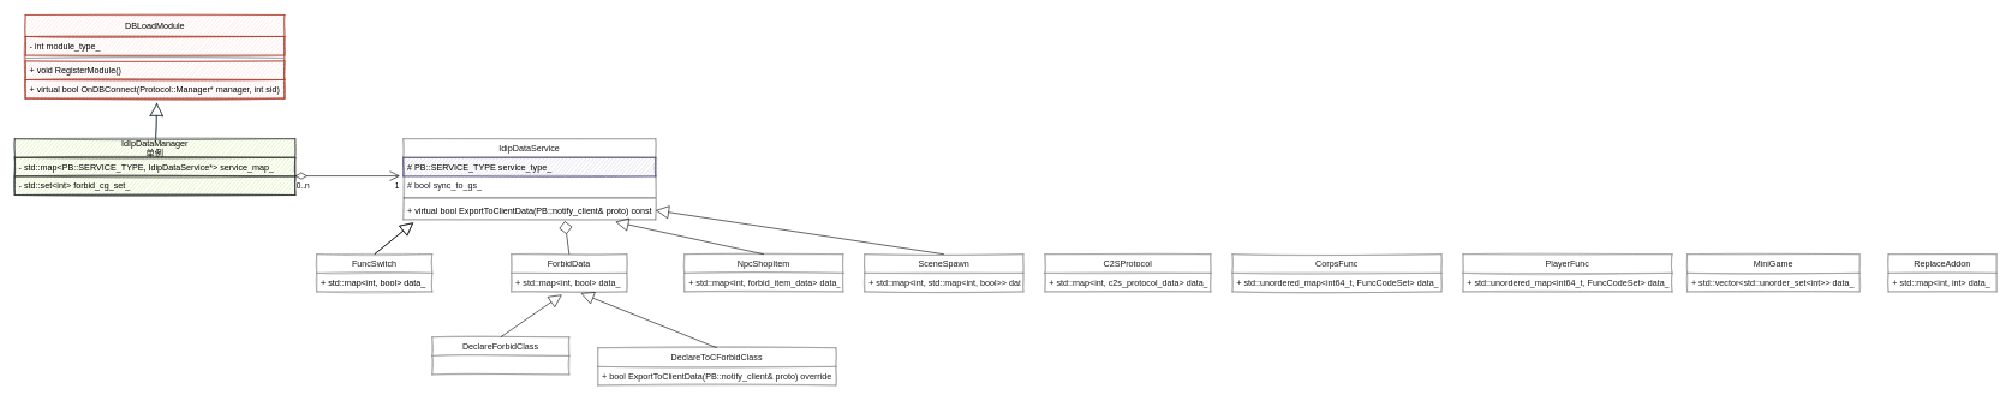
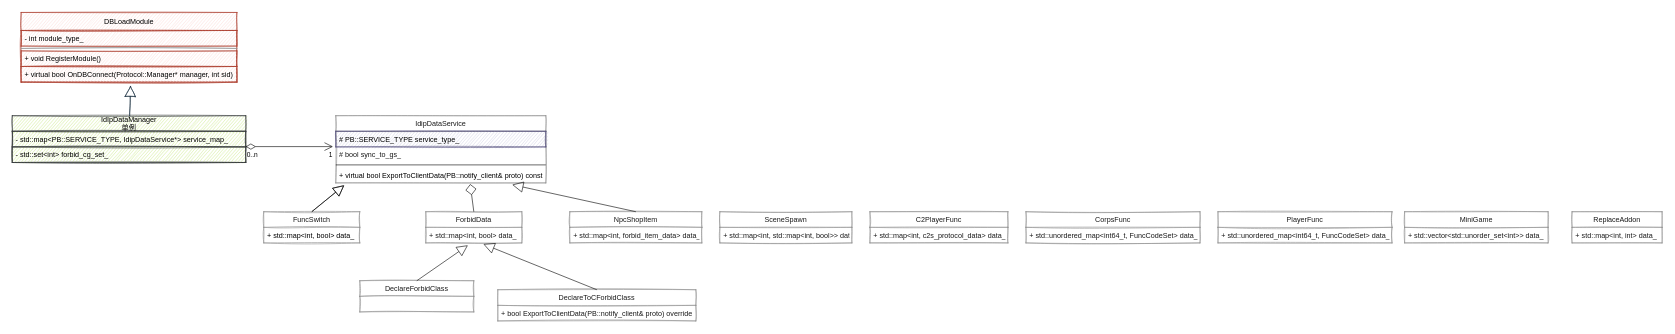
- <mxCell id="41" value="" style="endArrow=block;endSize=16;endFill=0;html=1;exitX=0.5;exitY=0;exitDx=0;exitDy=0;entryX=1;entryY=0.5;entryDx=0;entryDy=0;" parent="1" source="25" target="14" edge="1"><mxGeometry width="160" relative="1" as="geometry"><mxPoint x="359" y="562" as="sourcePoint" /><mxPoint x="519" y="562" as="targetPoint" /></mxGeometry></mxCell>
- <mxCell id="27" value="C2SProtocol" style="swimlane;fontStyle=0;childLayout=stackLayout;horizontal=1;startSize=26;fillColor=none;horizontalStack=0;resizeParent=1;resizeParentMax=0;resizeLast=0;collapsible=1;marginBottom=0;shadow=0;fontFamily=Helvetica;fontSize=12;align=center;sketch=1;strokeColor=#909090;fontColor=#1A1A1A;" parent="1" vertex="1"><mxGeometry x="1449" y="352" width="230" height="52" as="geometry" /></mxCell>
+ <mxCell id="27" value="C2PlayerFunc" style="swimlane;fontStyle=0;childLayout=stackLayout;horizontal=1;startSize=26;fillColor=none;horizontalStack=0;resizeParent=1;resizeParentMax=0;resizeLast=0;collapsible=1;marginBottom=0;shadow=0;fontFamily=Helvetica;fontSize=12;align=center;sketch=1;strokeColor=#909090;fontColor=#1A1A1A;" parent="1" vertex="1"><mxGeometry x="1449" y="352" width="230" height="52" as="geometry" /></mxCell>
